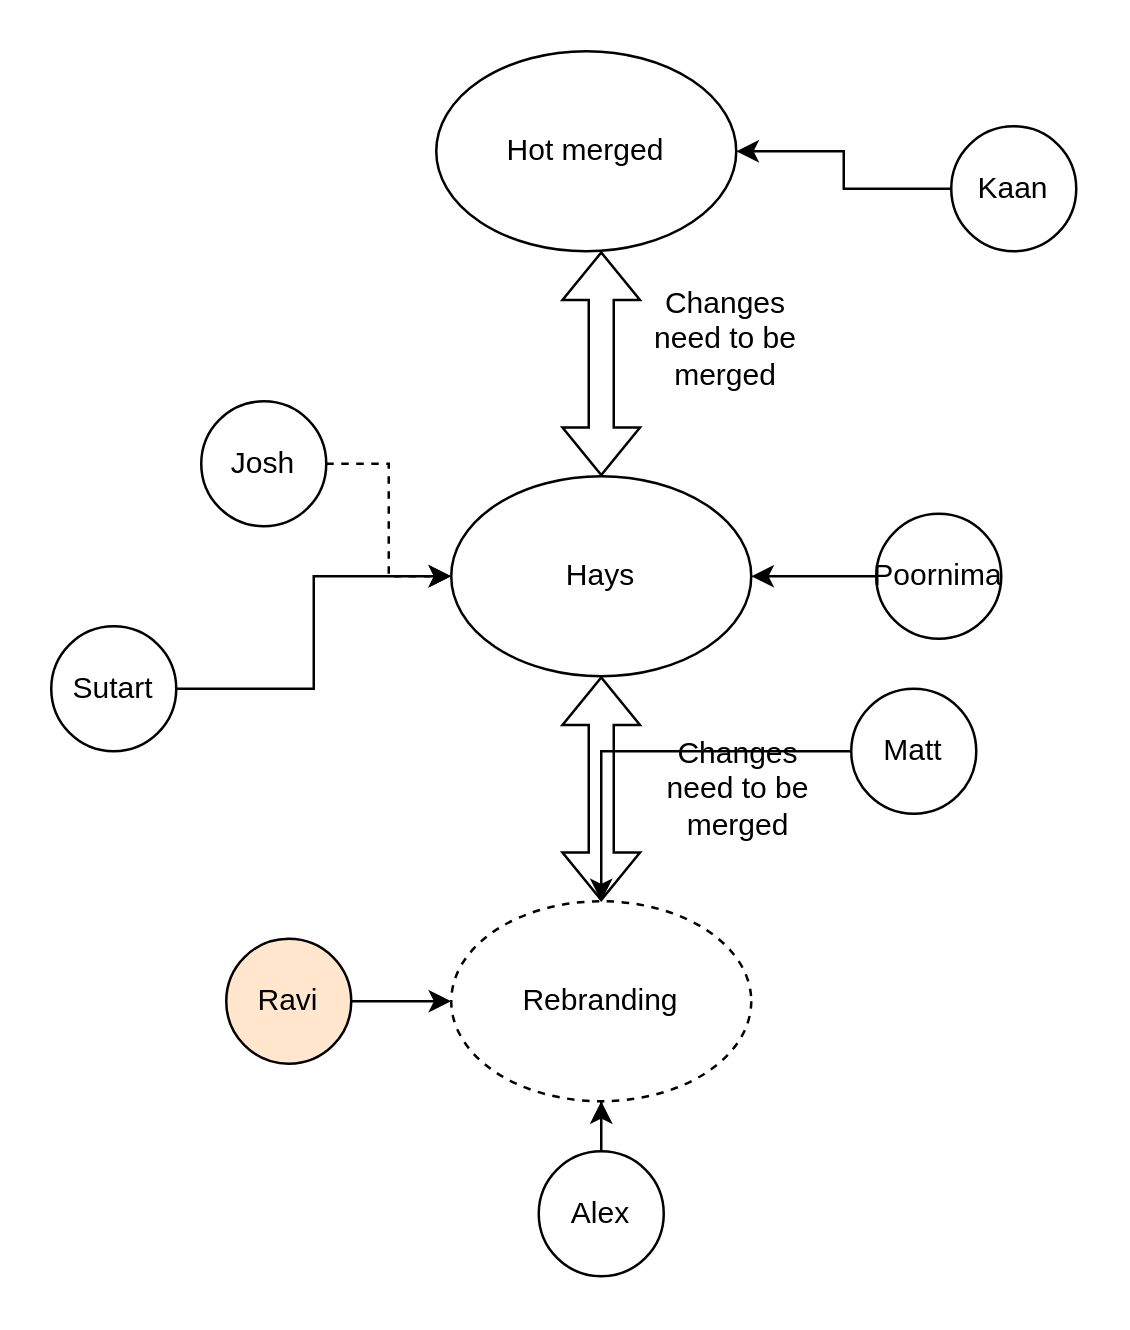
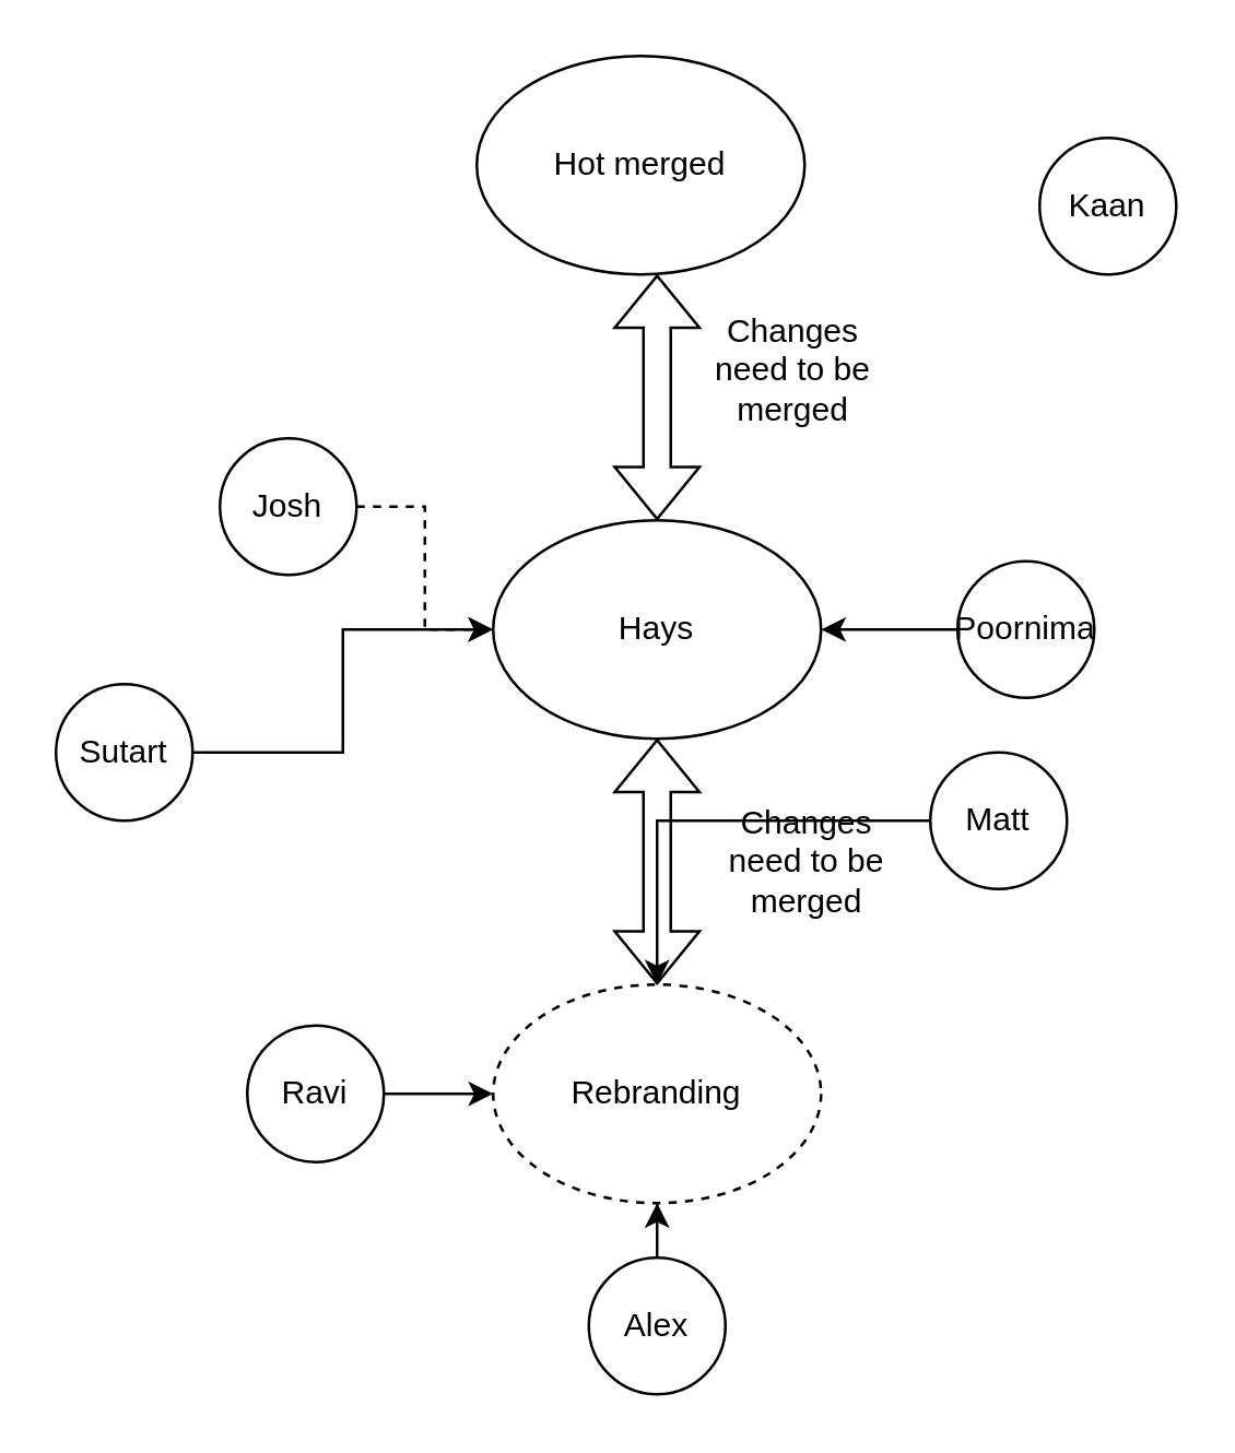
- <mxCell id="17" value="" style="edgeStyle=orthogonalEdgeStyle;rounded=0;orthogonalLoop=1;jettySize=auto;html=1;" edge="1" parent="1" source="18" target="4"><mxGeometry relative="1" as="geometry" /></mxCell>
- <mxCell id="10" value="Ravi" style="ellipse;whiteSpace=wrap;html=1;aspect=fixed;fillColor=#ffe6cc;" vertex="1" parent="1"><mxGeometry x="90" y="375" width="50" height="50" as="geometry" /></mxCell>
+ <mxCell id="10" value="Ravi" style="ellipse;whiteSpace=wrap;html=1;aspect=fixed;" vertex="1" parent="1"><mxGeometry x="90" y="375" width="50" height="50" as="geometry" /></mxCell>
